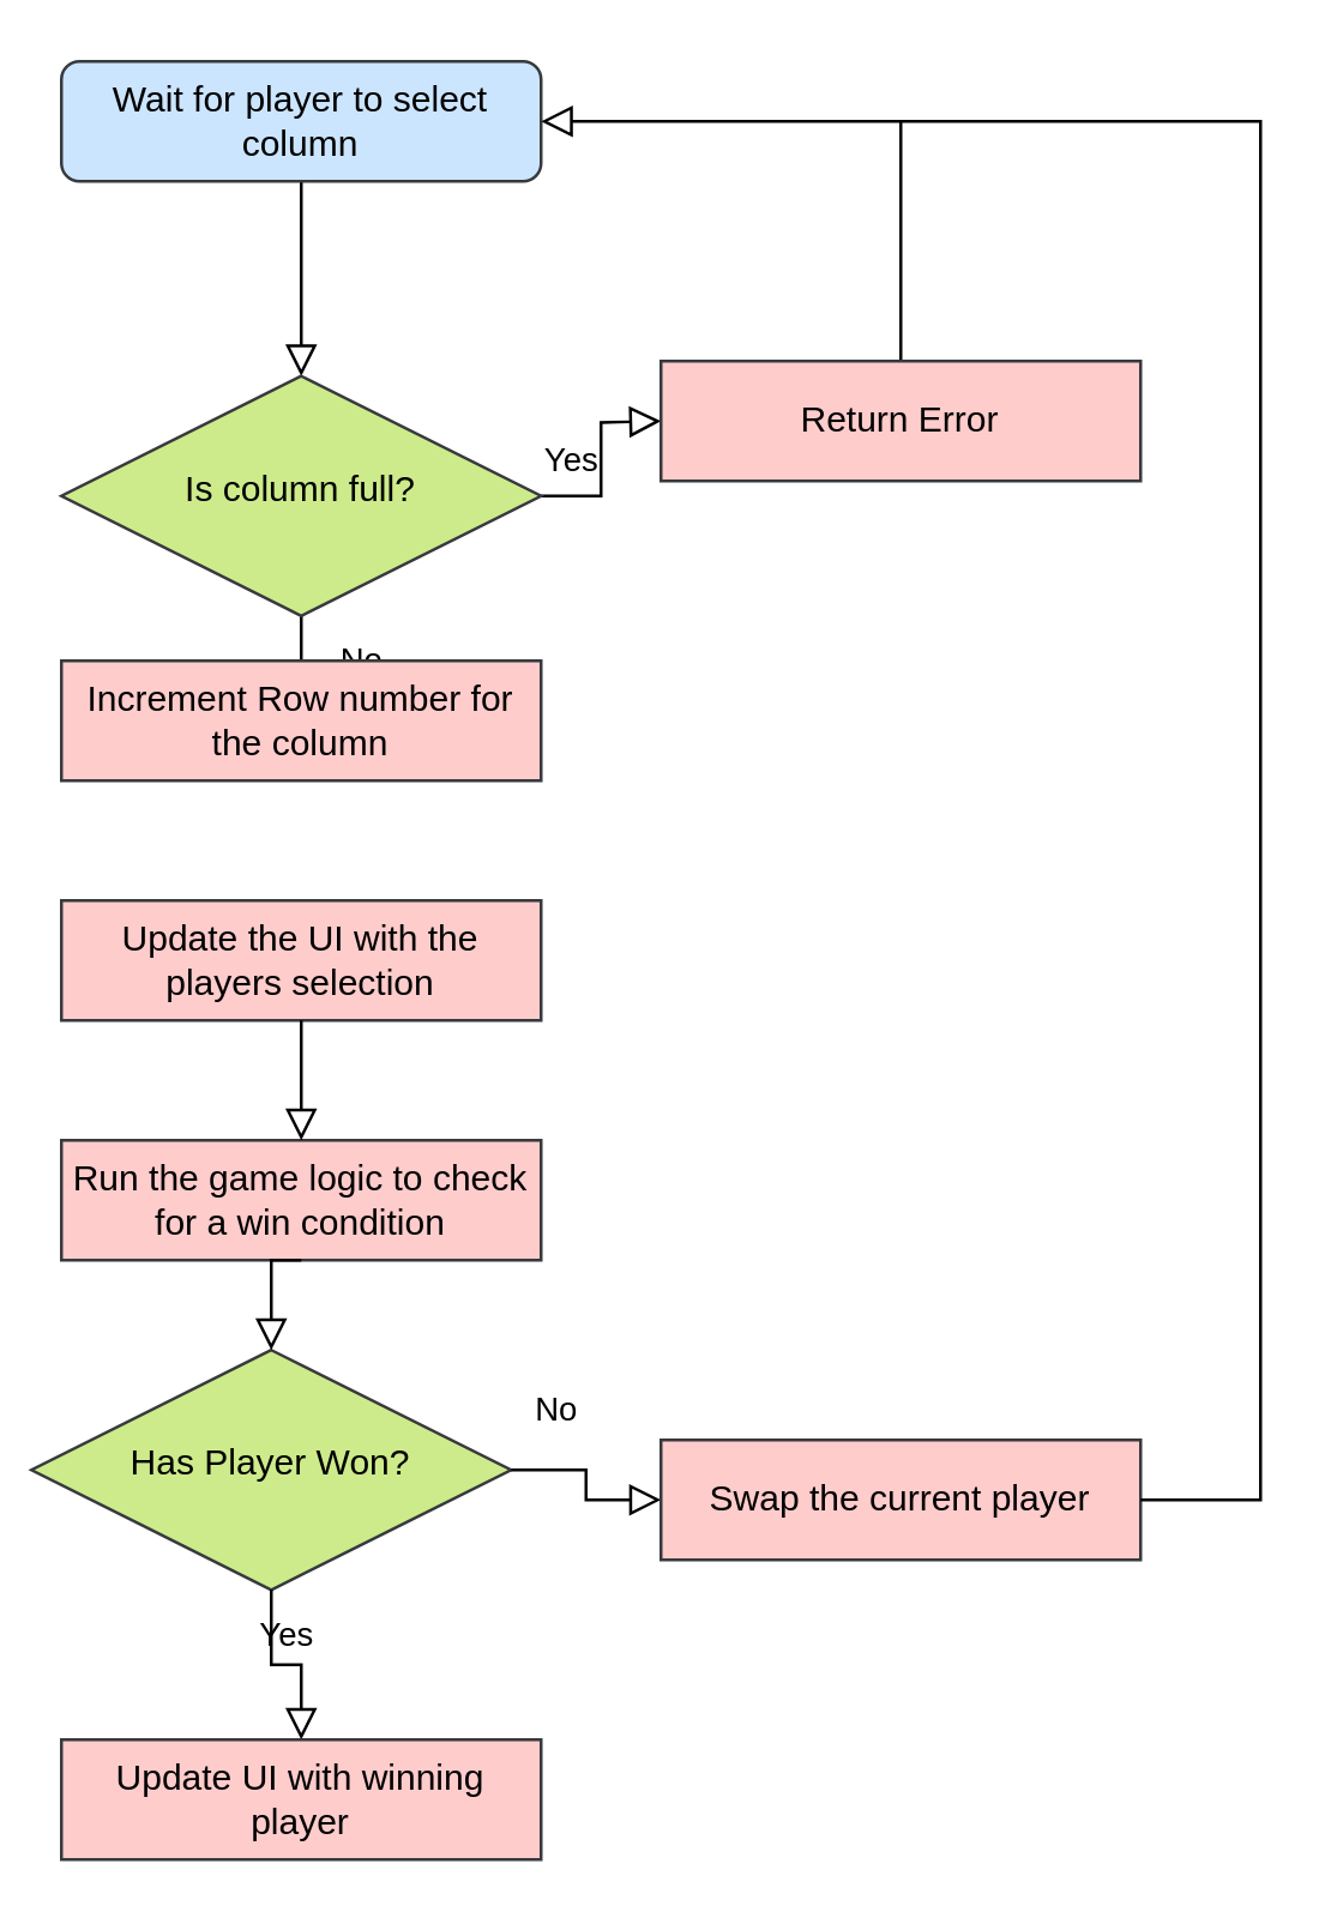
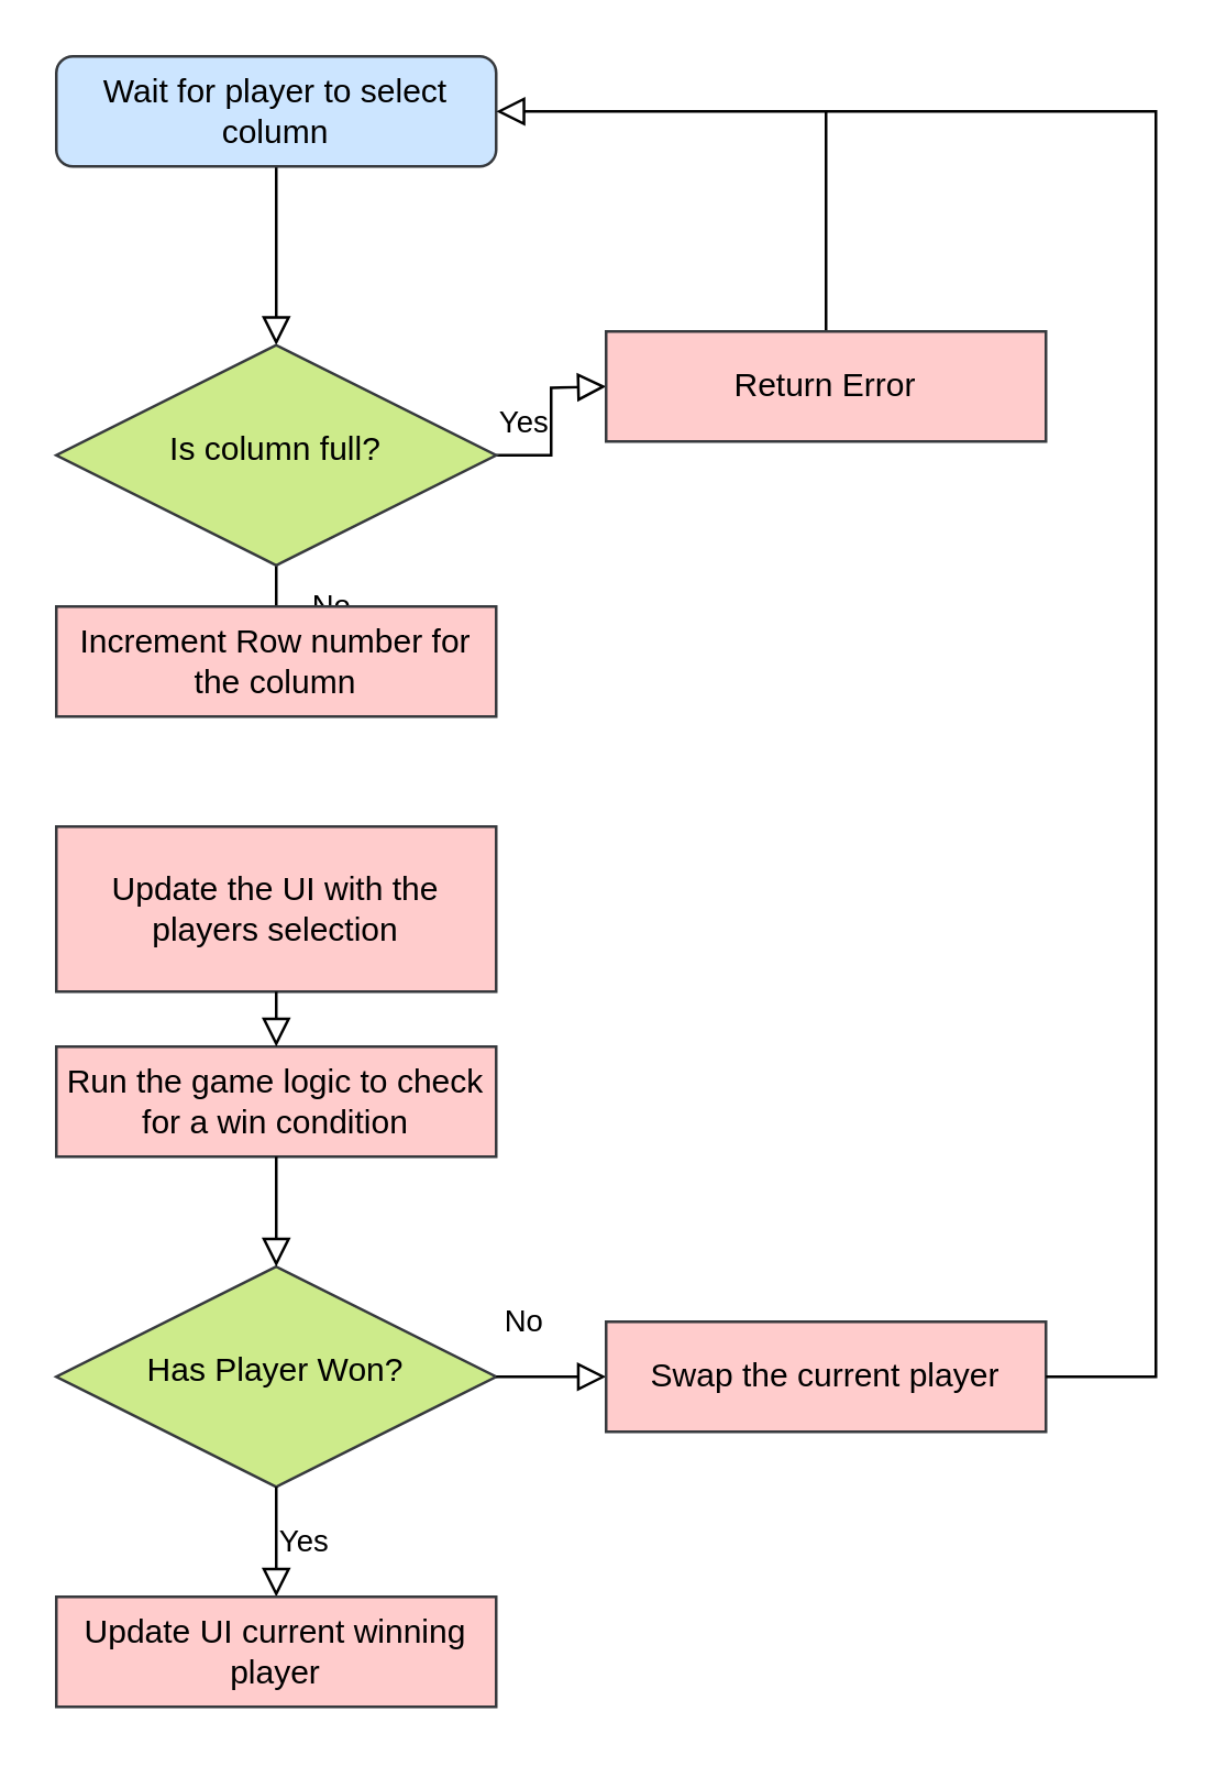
- <mxCell id="10" value="Update the UI with the players selection" style="rounded=0;whiteSpace=wrap;html=1;fillColor=#ffcccc;strokeColor=#36393d;" vertex="1" parent="1"><mxGeometry x="20" y="300" width="160" height="40" as="geometry" /></mxCell>
+ <mxCell id="10" value="Update the UI with the players selection" style="rounded=0;whiteSpace=wrap;html=1;fillColor=#ffcccc;strokeColor=#36393d;" vertex="1" parent="1"><mxGeometry x="20" y="300" width="160" height="60" as="geometry" /></mxCell>
- <mxCell id="9" value="Has Player Won?" style="rhombus;whiteSpace=wrap;html=1;shadow=0;fontFamily=Helvetica;fontSize=12;align=center;strokeWidth=1;spacing=6;spacingTop=-4;fillColor=#cdeb8b;strokeColor=#36393d;" vertex="1" parent="1"><mxGeometry x="10" y="450" width="160" height="80" as="geometry" /></mxCell>
+ <mxCell id="9" value="Has Player Won?" style="rhombus;whiteSpace=wrap;html=1;shadow=0;fontFamily=Helvetica;fontSize=12;align=center;strokeWidth=1;spacing=6;spacingTop=-4;fillColor=#cdeb8b;strokeColor=#36393d;" vertex="1" parent="1"><mxGeometry x="20" y="460" width="160" height="80" as="geometry" /></mxCell>
- <mxCell id="19" value="Update UI with winning player" style="rounded=0;whiteSpace=wrap;html=1;fillColor=#ffcccc;strokeColor=#36393d;" vertex="1" parent="1"><mxGeometry x="20" y="580" width="160" height="40" as="geometry" /></mxCell>
+ <mxCell id="19" value="Update UI current winning player" style="rounded=0;whiteSpace=wrap;html=1;fillColor=#ffcccc;strokeColor=#36393d;" vertex="1" parent="1"><mxGeometry x="20" y="580" width="160" height="40" as="geometry" /></mxCell>
